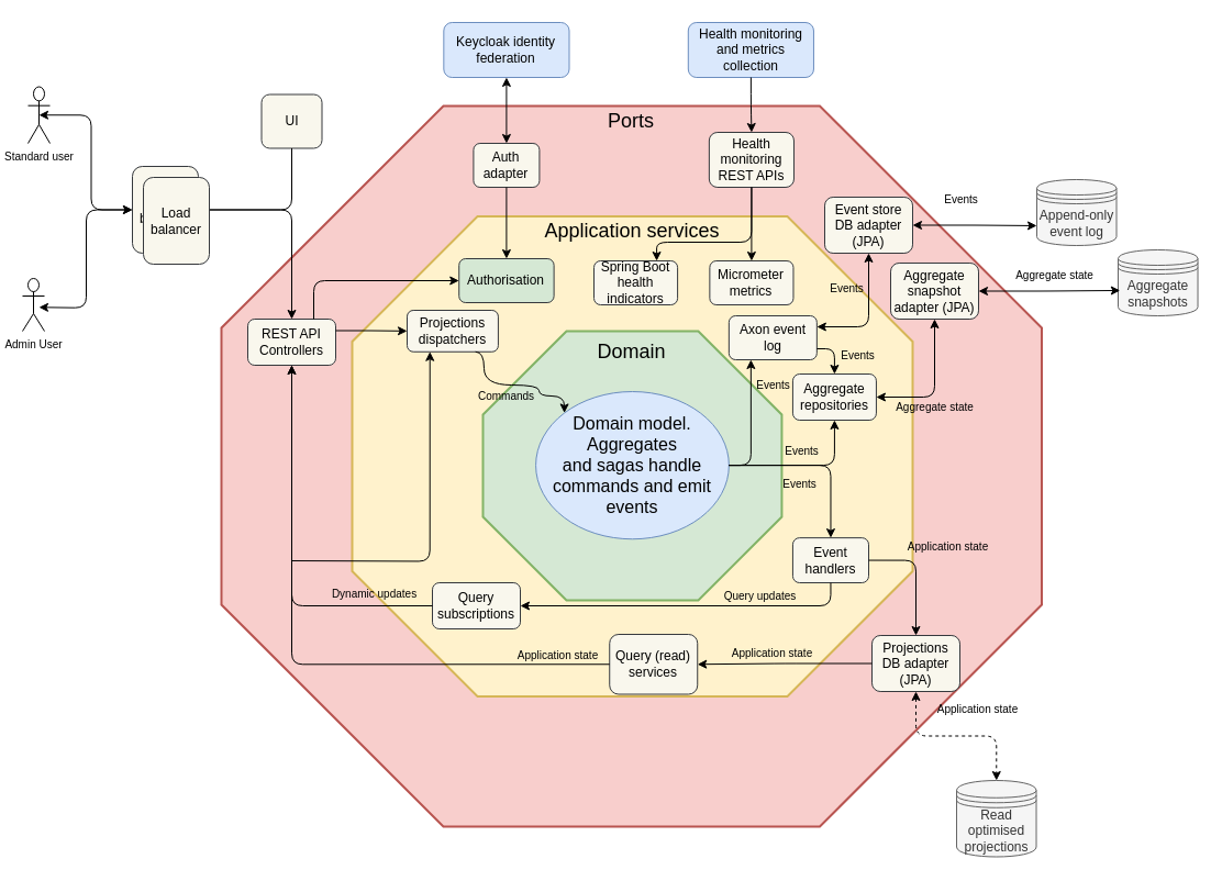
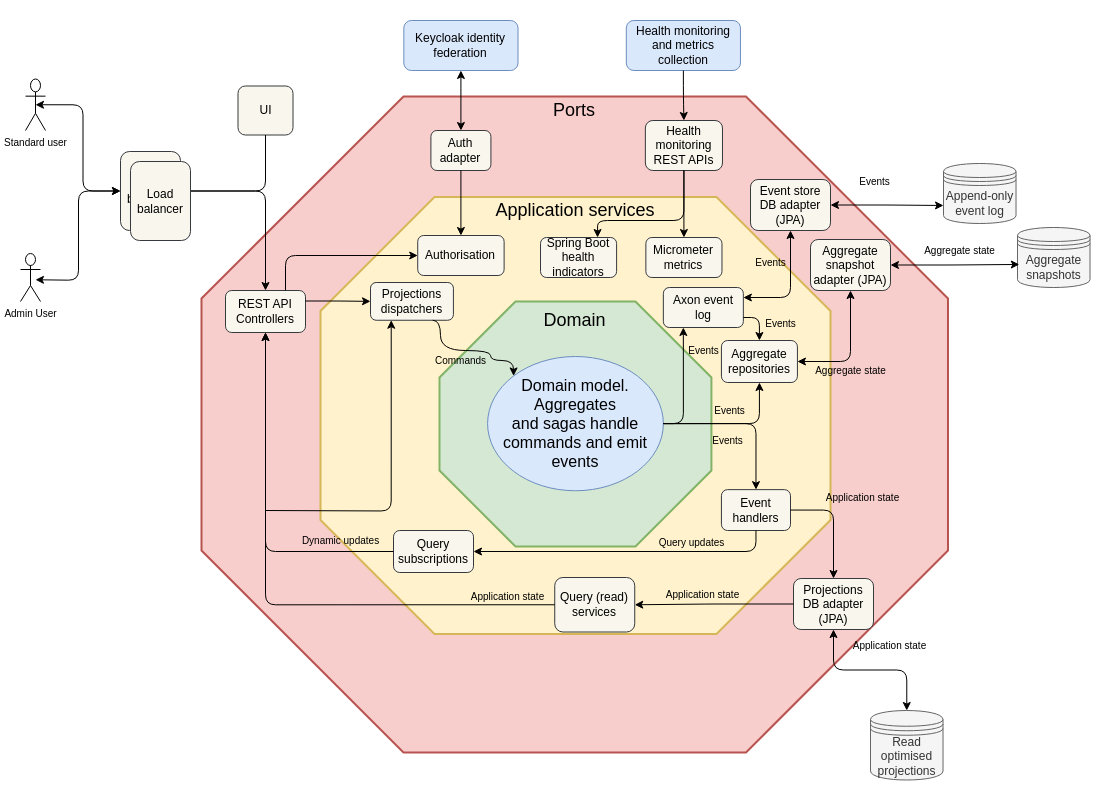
- <mxCell id="43" value="Authorisation" style="rounded=1;whiteSpace=wrap;html=1;comic=0;sketch=0;strokeWidth=1;fillColor=#d5e8d4;fontSize=12;strokeColor=#36393d;" vertex="1" parent="1"><mxGeometry x="417.22" y="235" width="86.39" height="40" as="geometry" /></mxCell>
+ <mxCell id="43" value="Authorisation" style="rounded=1;whiteSpace=wrap;html=1;comic=0;sketch=0;strokeWidth=1;fillColor=#f9f7ed;fontSize=12;strokeColor=#36393d;" vertex="1" parent="1"><mxGeometry x="417.22" y="235" width="86.39" height="40" as="geometry" /></mxCell>
- <mxCell id="39" value="Application state" style="endArrow=classic;html=1;fontSize=10;exitX=0.5;exitY=1;exitDx=0;exitDy=0;entryX=0.5;entryY=0;entryDx=0;entryDy=0;labelBackgroundColor=none;edgeStyle=orthogonalEdgeStyle;startArrow=classic;startFill=1;dashed=1;" edge="1" parent="1" source="19" target="10"><mxGeometry x="0.408" y="13" width="50" height="50" relative="1" as="geometry"><mxPoint x="936.87" y="471.5" as="sourcePoint" /><mxPoint x="1030.61" y="397" as="targetPoint" /><mxPoint x="-13" y="-12" as="offset" /></mxGeometry></mxCell>
+ <mxCell id="39" value="Application state" style="endArrow=classic;html=1;fontSize=10;exitX=0.5;exitY=1;exitDx=0;exitDy=0;entryX=0.5;entryY=0;entryDx=0;entryDy=0;labelBackgroundColor=none;edgeStyle=orthogonalEdgeStyle;startArrow=classic;startFill=1;" edge="1" parent="1" source="19" target="10"><mxGeometry x="0.408" y="13" width="50" height="50" relative="1" as="geometry"><mxPoint x="936.87" y="471.5" as="sourcePoint" /><mxPoint x="1030.61" y="397" as="targetPoint" /><mxPoint x="-13" y="-12" as="offset" /></mxGeometry></mxCell>
